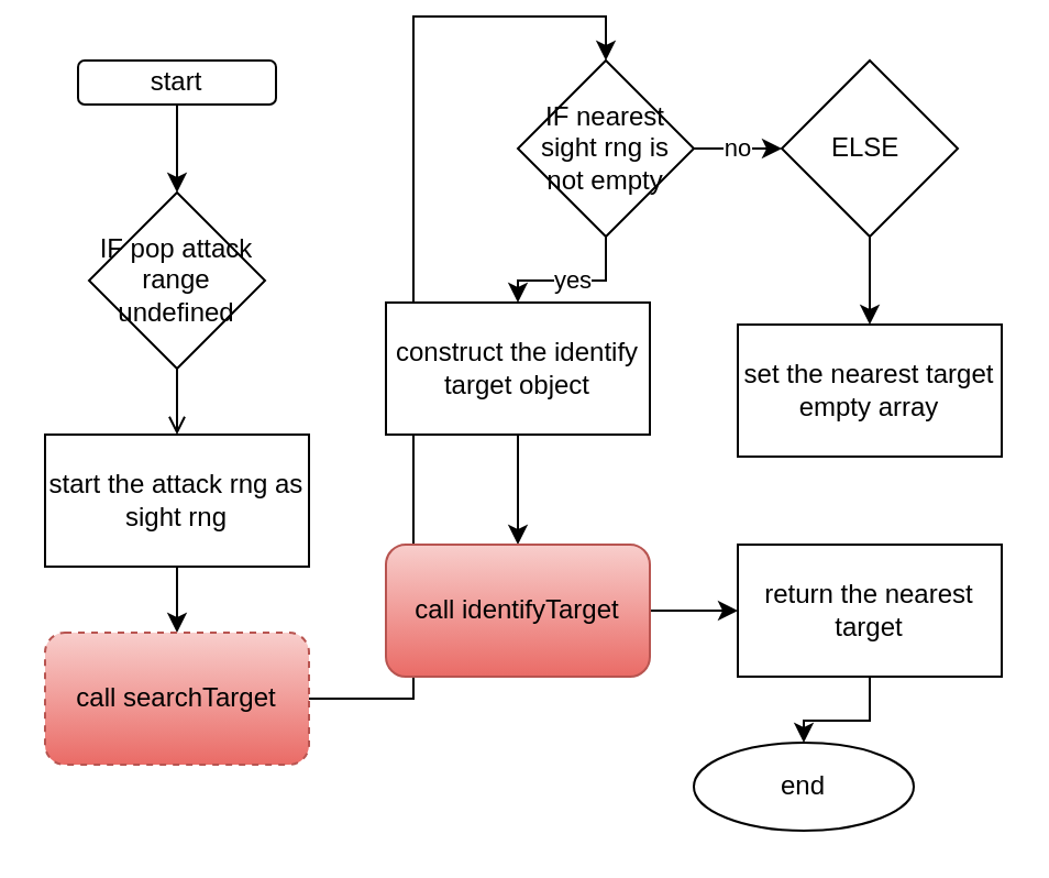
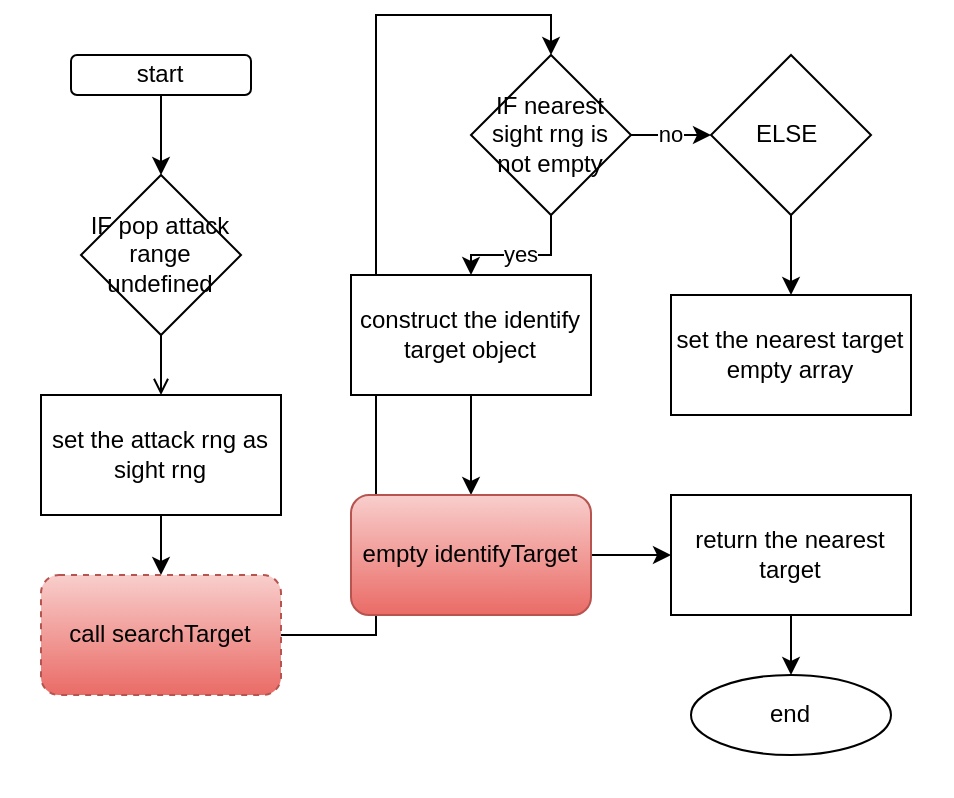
- <mxCell id="7" value="start the attack rng as sight rng" style="whiteSpace=wrap;html=1;" vertex="1" parent="1"><mxGeometry x="20" y="190" width="120" height="60" as="geometry" /></mxCell>
+ <mxCell id="7" value="set the attack rng as sight rng" style="whiteSpace=wrap;html=1;" vertex="1" parent="1"><mxGeometry x="20" y="190" width="120" height="60" as="geometry" /></mxCell>
- <mxCell id="16" value="call&amp;nbsp;identifyTarget" style="rounded=1;whiteSpace=wrap;html=1;fillColor=#f8cecc;gradientColor=#ea6b66;strokeColor=#b85450;" vertex="1" parent="1"><mxGeometry x="175" y="240" width="120" height="60" as="geometry" /></mxCell>
+ <mxCell id="16" value="empty&amp;nbsp;identifyTarget" style="rounded=1;whiteSpace=wrap;html=1;fillColor=#f8cecc;gradientColor=#ea6b66;strokeColor=#b85450;" vertex="1" parent="1"><mxGeometry x="175" y="240" width="120" height="60" as="geometry" /></mxCell>
- <mxCell id="22" value="end" style="ellipse;whiteSpace=wrap;html=1;" vertex="1" parent="1"><mxGeometry x="315" y="330" width="100" height="40" as="geometry" /></mxCell>
+ <mxCell id="22" value="end" style="ellipse;whiteSpace=wrap;html=1;" vertex="1" parent="1"><mxGeometry x="345" y="330" width="100" height="40" as="geometry" /></mxCell>
